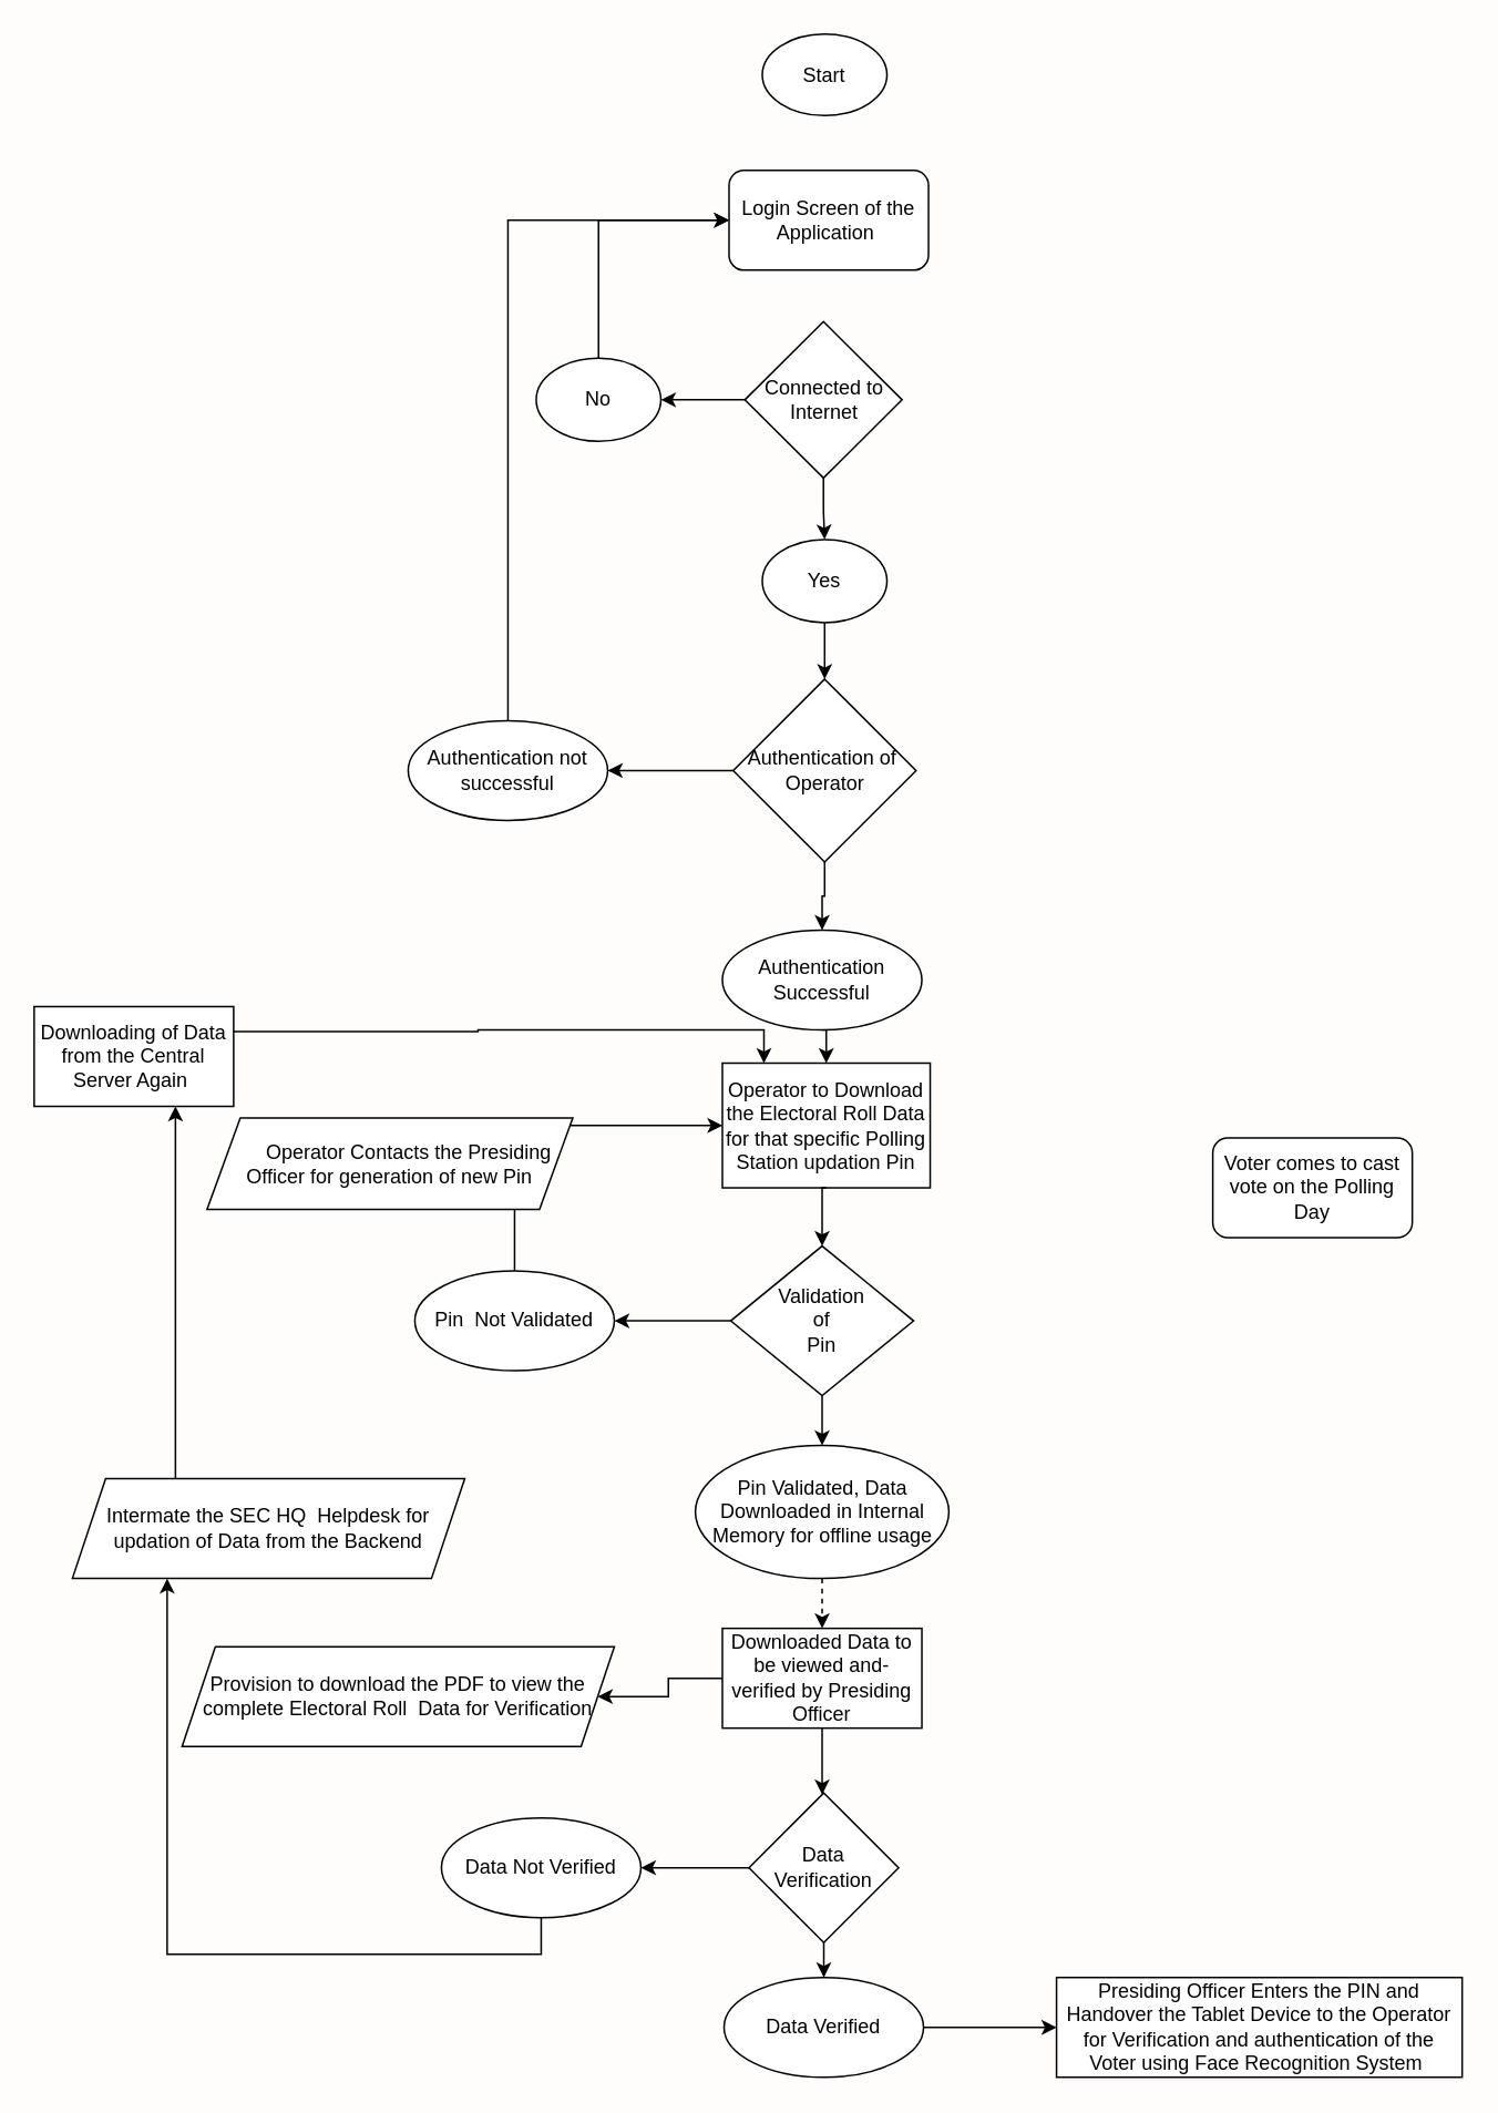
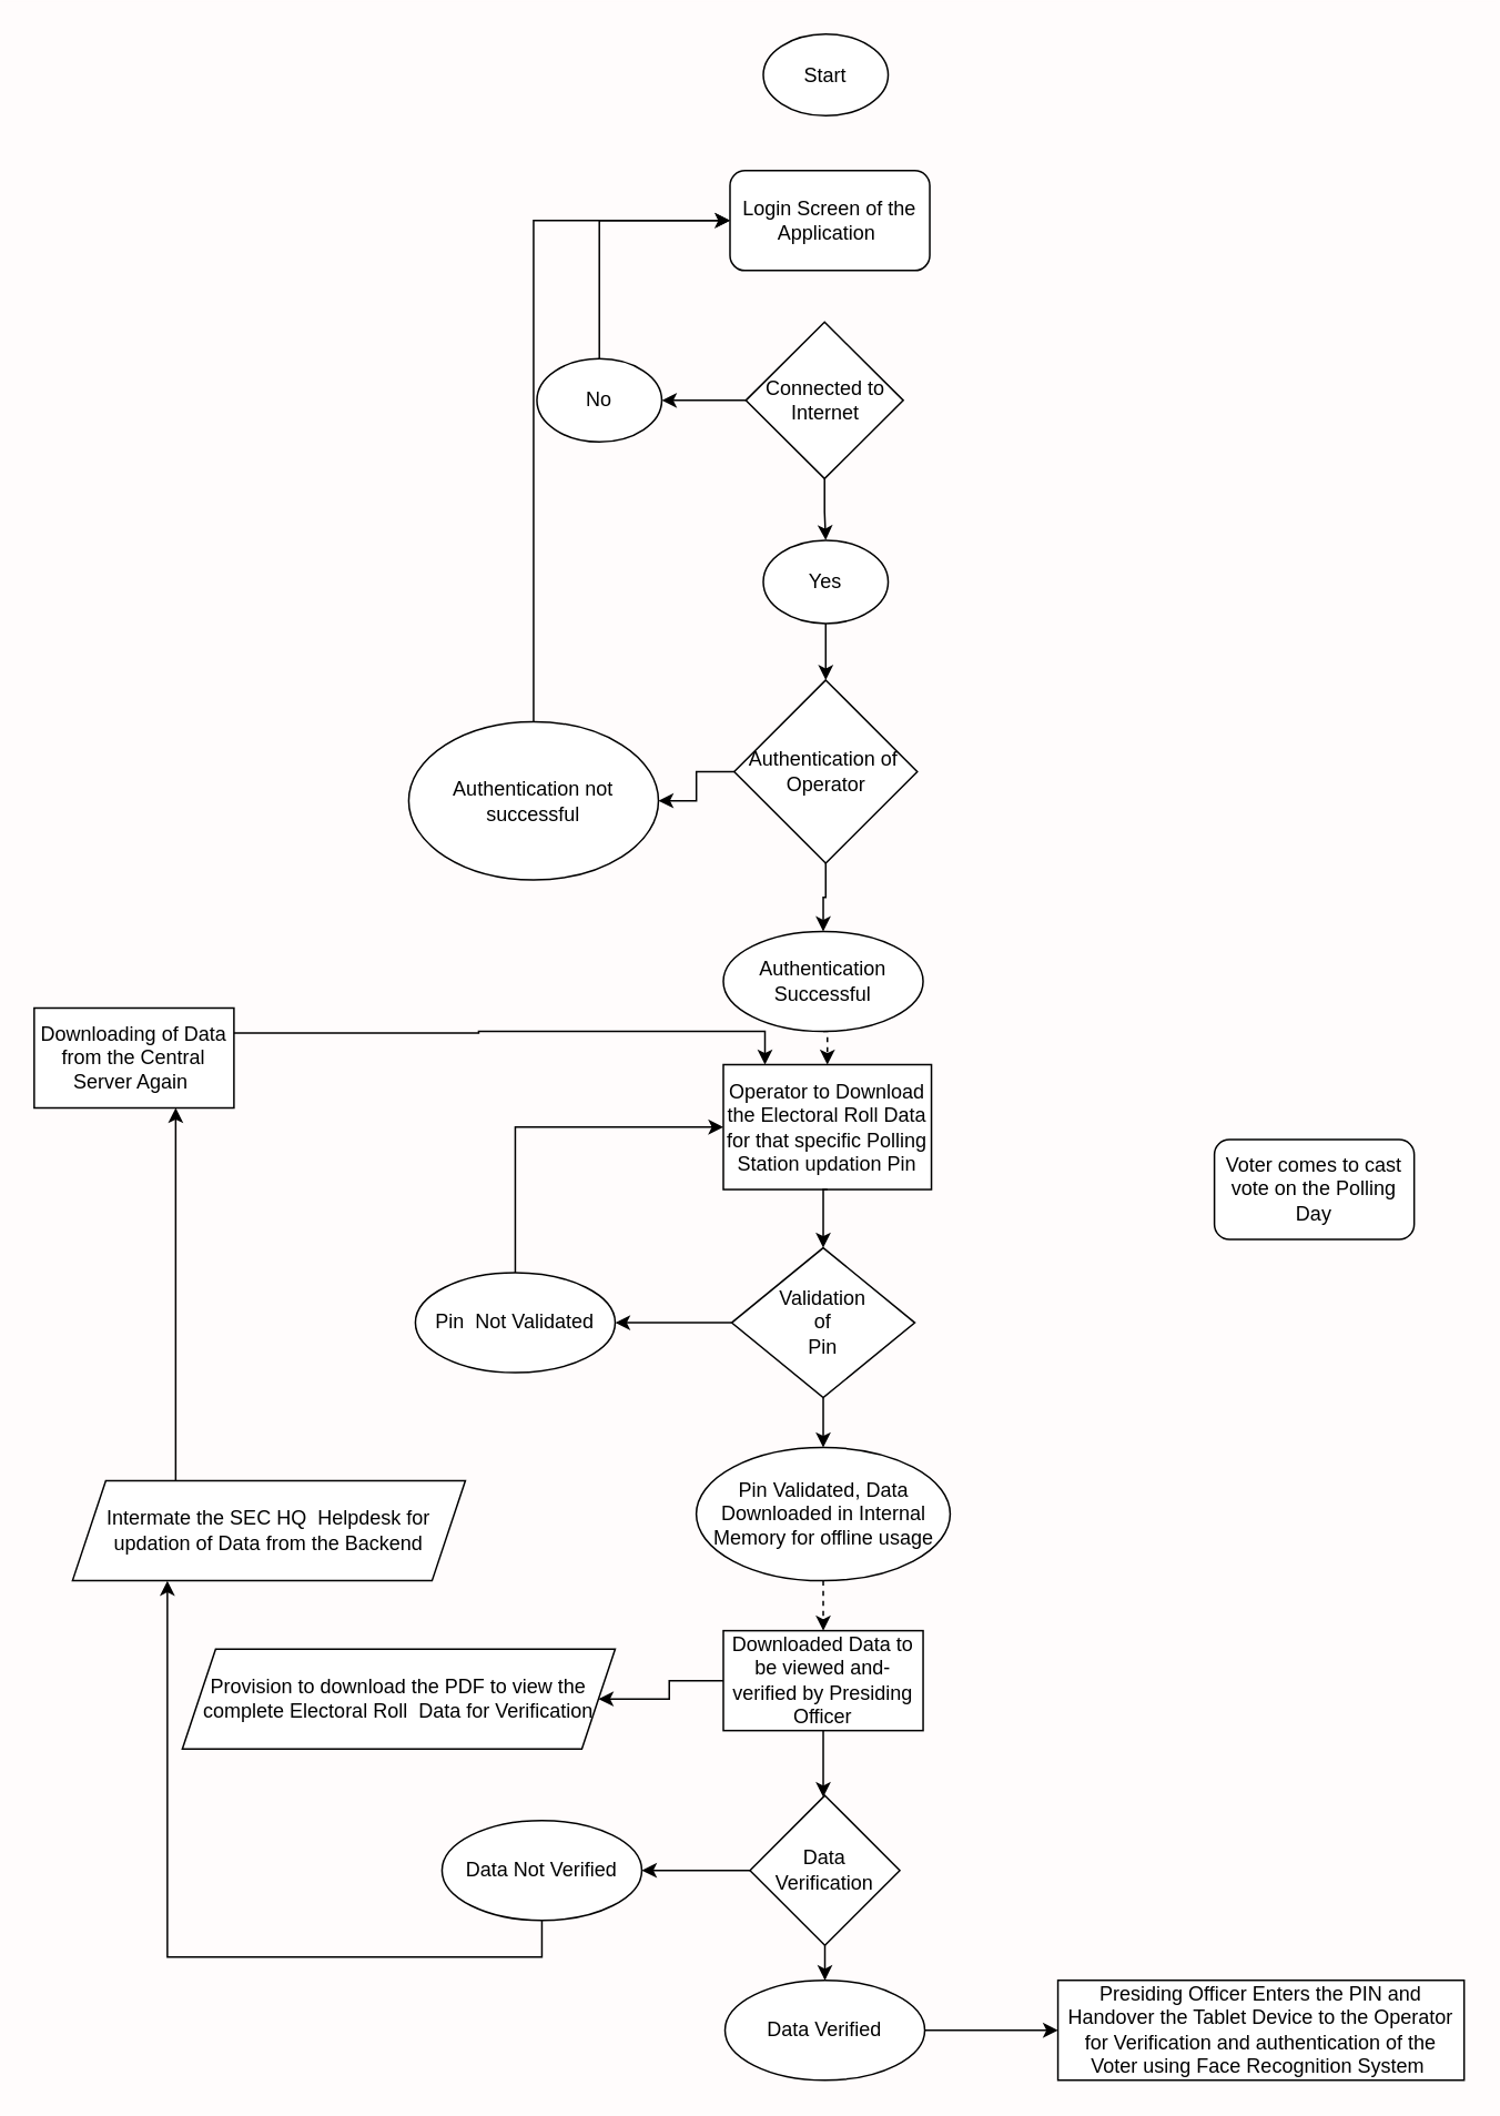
- <mxCell id="7" value="Authentication not successful" style="ellipse;whiteSpace=wrap;html=1;" parent="2" vertex="1"><mxGeometry x="216" y="413" width="120" height="60" as="geometry" /></mxCell>
+ <mxCell id="7" value="Authentication not successful" style="ellipse;whiteSpace=wrap;html=1;" parent="2" vertex="1"><mxGeometry x="216" y="413" width="150" height="95" as="geometry" /></mxCell>
- <mxCell id="13" style="edgeStyle=orthogonalEdgeStyle;rounded=0;orthogonalLoop=1;jettySize=auto;html=1;exitX=0.5;exitY=1;exitDx=0;exitDy=0;entryX=0.5;entryY=0;entryDx=0;entryDy=0;fontSize=12;" parent="10" source="14" target="12" edge="1"><mxGeometry relative="1" as="geometry" /></mxCell>
+ <mxCell id="13" style="edgeStyle=orthogonalEdgeStyle;rounded=0;orthogonalLoop=1;jettySize=auto;html=1;exitX=0.5;exitY=1;exitDx=0;exitDy=0;entryX=0.5;entryY=0;entryDx=0;entryDy=0;fontSize=12;dashed=1;" parent="10" source="14" target="12" edge="1"><mxGeometry relative="1" as="geometry" /></mxCell>
- <mxCell id="22" value="&amp;nbsp; &amp;nbsp; &amp;nbsp; &amp;nbsp;Operator Contacts the Presiding Officer for generation of new Pin" style="shape=parallelogram;perimeter=parallelogramPerimeter;whiteSpace=wrap;html=1;fixedSize=1;fontSize=12;" parent="10" vertex="1"><mxGeometry x="95" y="113" width="220" height="55" as="geometry" /></mxCell>
